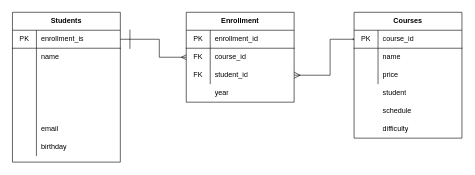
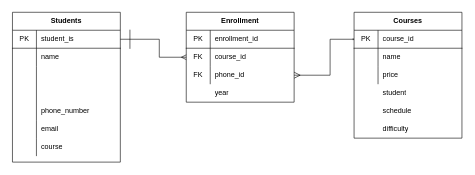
- <mxCell id="5" value="enrollment_is" style="shape=partialRectangle;html=1;whiteSpace=wrap;connectable=0;fillColor=none;top=0;left=0;bottom=0;right=0;align=left;spacingLeft=6;overflow=hidden;" vertex="1" parent="3"><mxGeometry x="40" width="140" height="30" as="geometry" /></mxCell>
+ <mxCell id="5" value="student_is" style="shape=partialRectangle;html=1;whiteSpace=wrap;connectable=0;fillColor=none;top=0;left=0;bottom=0;right=0;align=left;spacingLeft=6;overflow=hidden;" vertex="1" parent="3"><mxGeometry x="40" width="140" height="30" as="geometry" /></mxCell>
- <mxCell id="31" value="student_id" style="shape=partialRectangle;html=1;whiteSpace=wrap;connectable=0;fillColor=none;top=0;left=0;bottom=0;right=0;align=left;spacingLeft=6;overflow=hidden;" vertex="1" parent="29"><mxGeometry x="40" width="140" height="30" as="geometry" /></mxCell>
+ <mxCell id="31" value="phone_id" style="shape=partialRectangle;html=1;whiteSpace=wrap;connectable=0;fillColor=none;top=0;left=0;bottom=0;right=0;align=left;spacingLeft=6;overflow=hidden;" vertex="1" parent="29"><mxGeometry x="40" width="140" height="30" as="geometry" /></mxCell>
+ <mxCell id="15" value="phone_number" style="shape=partialRectangle;html=1;whiteSpace=wrap;connectable=0;fillColor=none;top=0;left=0;bottom=0;right=0;align=left;spacingLeft=6;overflow=hidden;" vertex="1" parent="13"><mxGeometry x="40" width="140" height="30" as="geometry" /></mxCell>
- <mxCell id="21" value="birthday" style="shape=partialRectangle;html=1;whiteSpace=wrap;connectable=0;fillColor=none;top=0;left=0;bottom=0;right=0;align=left;spacingLeft=6;overflow=hidden;" vertex="1" parent="19"><mxGeometry x="40" width="140" height="30" as="geometry" /></mxCell>
+ <mxCell id="21" value="course" style="shape=partialRectangle;html=1;whiteSpace=wrap;connectable=0;fillColor=none;top=0;left=0;bottom=0;right=0;align=left;spacingLeft=6;overflow=hidden;" vertex="1" parent="19"><mxGeometry x="40" width="140" height="30" as="geometry" /></mxCell>
